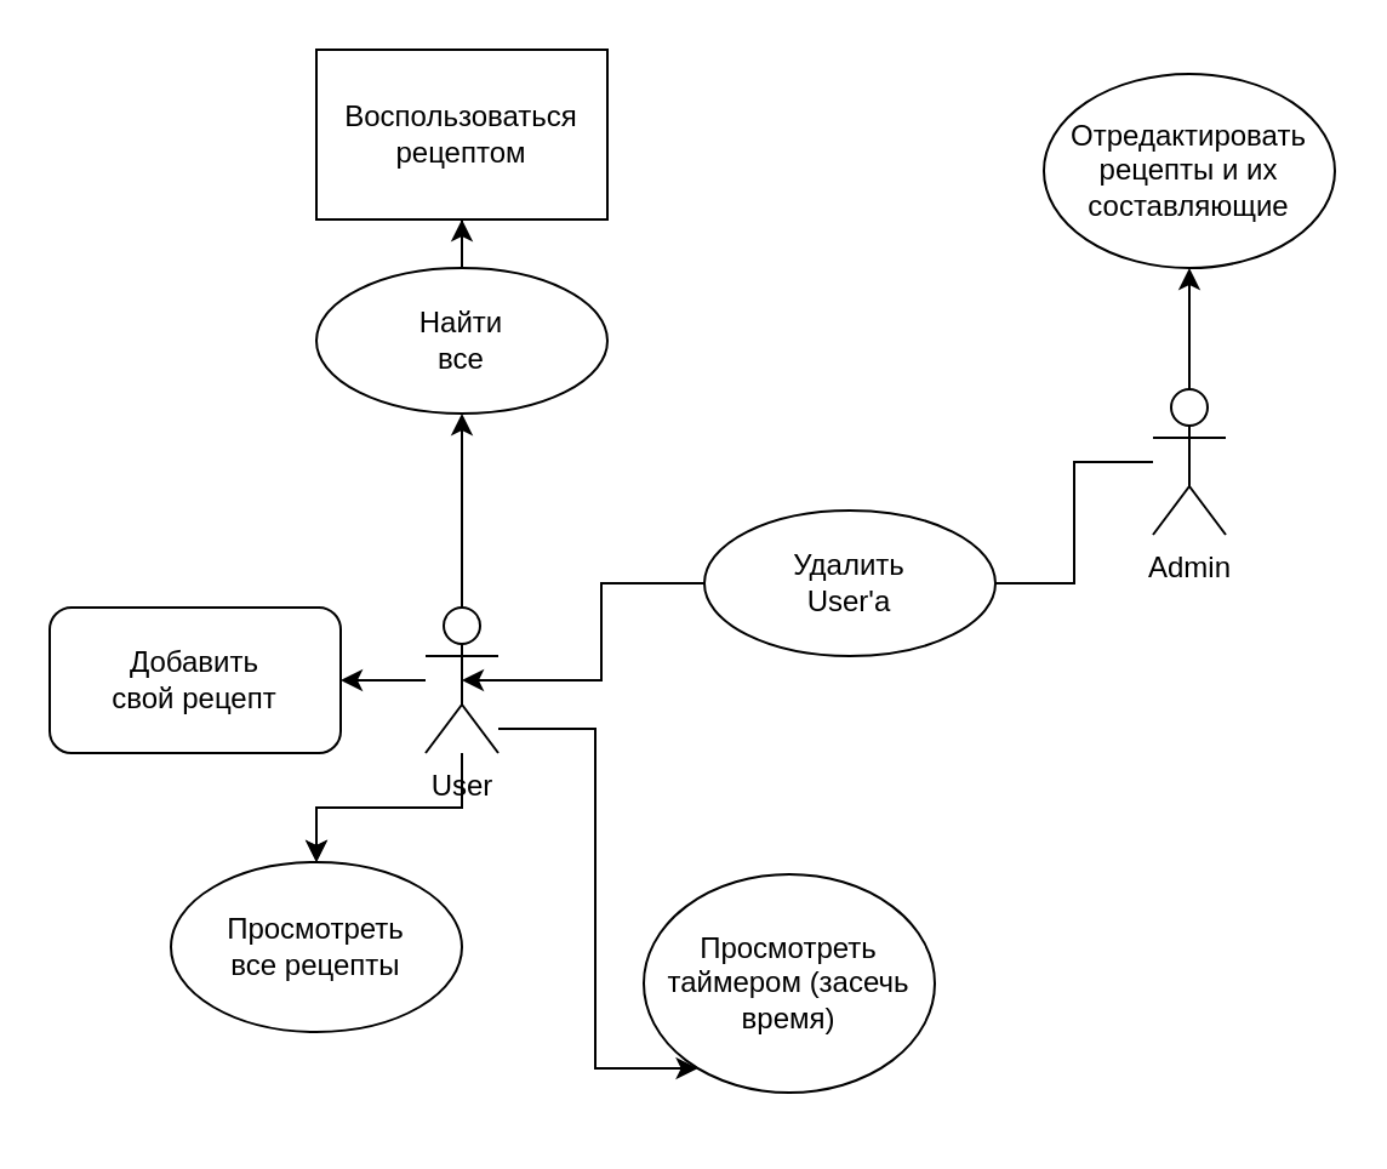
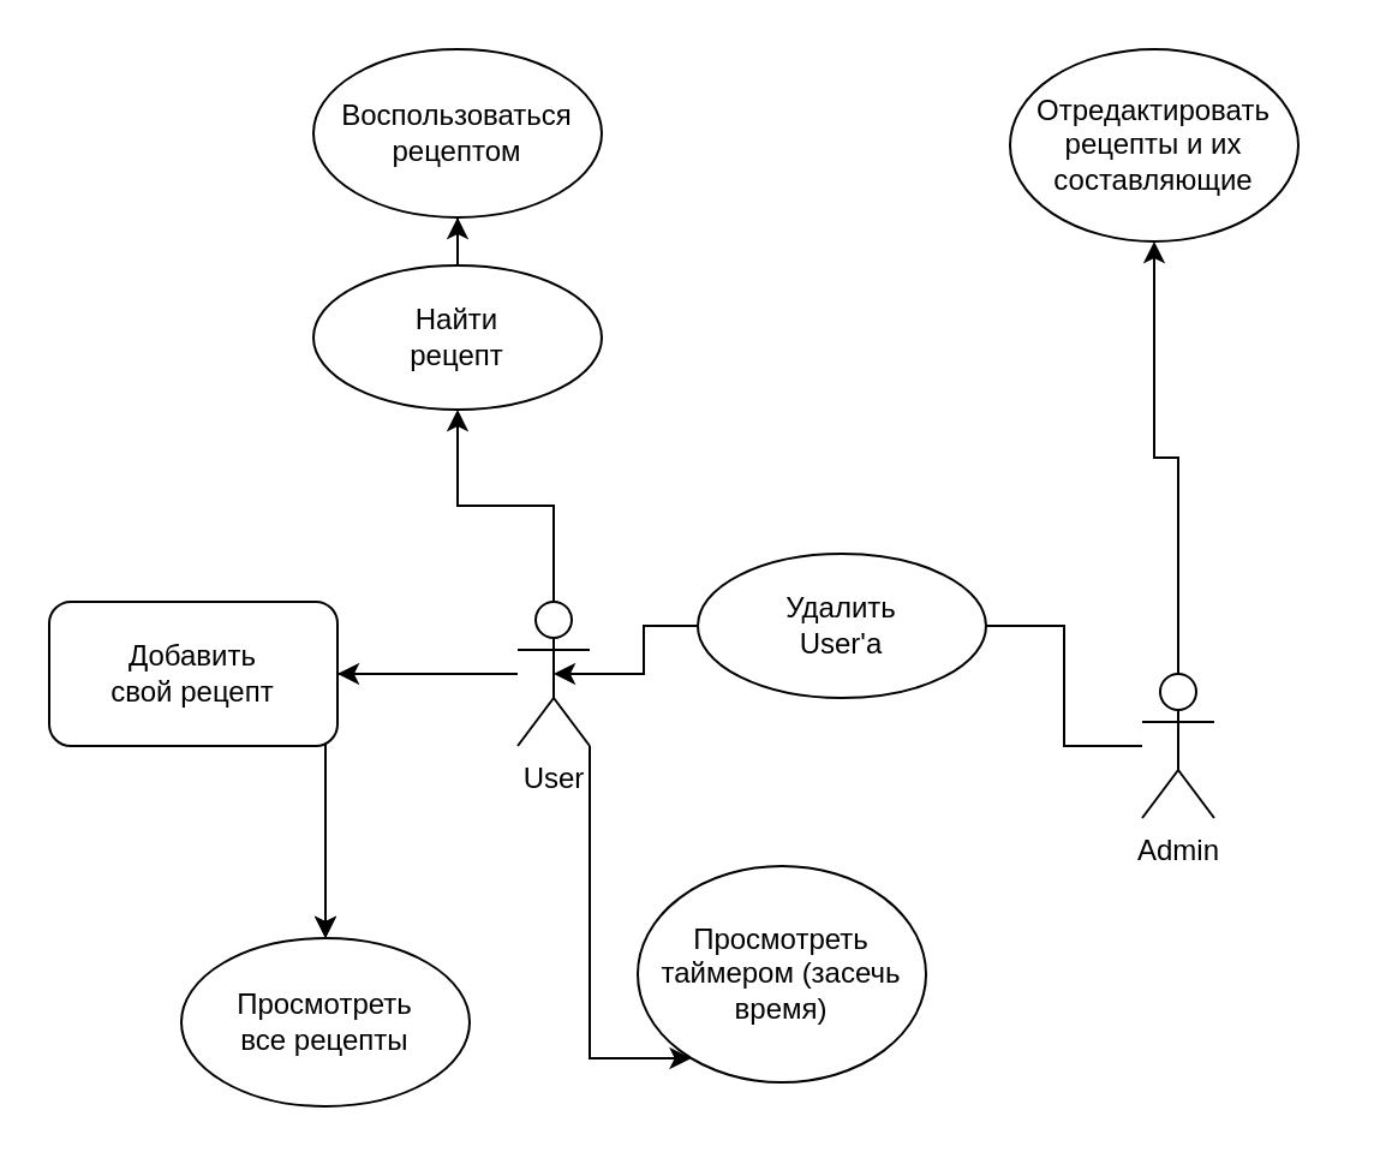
- <mxCell id="11" value="Воспользоваться&lt;br&gt;рецептом" style="whiteSpace=wrap;html=1;verticalAlign=middle;rounded=0;" parent="1" vertex="1"><mxGeometry x="130" y="20" width="120" height="70" as="geometry" /></mxCell>
+ <mxCell id="11" value="Воспользоваться&lt;br&gt;рецептом" style="ellipse;whiteSpace=wrap;html=1;verticalAlign=middle;" parent="1" vertex="1"><mxGeometry x="130" y="20" width="120" height="70" as="geometry" /></mxCell>
- <mxCell id="16" value="Отредактировать&lt;br&gt;рецепты и их&lt;br&gt;составляющие" style="ellipse;whiteSpace=wrap;html=1;verticalAlign=middle;" parent="1" vertex="1"><mxGeometry x="430" y="30" width="120" height="80" as="geometry" /></mxCell>
+ <mxCell id="16" value="Отредактировать&lt;br&gt;рецепты и их&lt;br&gt;составляющие" style="ellipse;whiteSpace=wrap;html=1;verticalAlign=middle;" parent="1" vertex="1"><mxGeometry x="420" y="20" width="120" height="80" as="geometry" /></mxCell>
- <mxCell id="9" value="Найти&lt;br&gt;все" style="ellipse;whiteSpace=wrap;html=1;verticalAlign=middle;" parent="1" vertex="1"><mxGeometry x="130" y="110" width="120" height="60" as="geometry" /></mxCell>
+ <mxCell id="9" value="Найти&lt;br&gt;рецепт" style="ellipse;whiteSpace=wrap;html=1;verticalAlign=middle;" parent="1" vertex="1"><mxGeometry x="130" y="110" width="120" height="60" as="geometry" /></mxCell>
- <mxCell id="15" value="Admin" style="shape=umlActor;verticalLabelPosition=bottom;verticalAlign=top;html=1;outlineConnect=0;" parent="1" vertex="1"><mxGeometry x="475" y="160" width="30" height="60" as="geometry" /></mxCell>
+ <mxCell id="15" value="Admin" style="shape=umlActor;verticalLabelPosition=bottom;verticalAlign=top;html=1;outlineConnect=0;" parent="1" vertex="1"><mxGeometry x="475" y="280" width="30" height="60" as="geometry" /></mxCell>
- <mxCell id="18" value="Удалить&lt;br&gt;User'а" style="ellipse;whiteSpace=wrap;html=1;verticalAlign=middle;" parent="1" vertex="1"><mxGeometry x="290" y="210" width="120" height="60" as="geometry" /></mxCell>
+ <mxCell id="18" value="Удалить&lt;br&gt;User'а" style="ellipse;whiteSpace=wrap;html=1;verticalAlign=middle;" parent="1" vertex="1"><mxGeometry x="290" y="230" width="120" height="60" as="geometry" /></mxCell>
- <mxCell id="7" value="User" style="shape=umlActor;verticalLabelPosition=bottom;verticalAlign=top;html=1;outlineConnect=0;" parent="1" vertex="1"><mxGeometry x="175" y="250" width="30" height="60" as="geometry" /></mxCell>
+ <mxCell id="7" value="User" style="shape=umlActor;verticalLabelPosition=bottom;verticalAlign=top;html=1;outlineConnect=0;" parent="1" vertex="1"><mxGeometry x="215" y="250" width="30" height="60" as="geometry" /></mxCell>
- <mxCell id="12" value="Просмотреть&lt;br&gt;все рецепты" style="ellipse;whiteSpace=wrap;html=1;verticalAlign=middle;align=center;" parent="1" vertex="1"><mxGeometry x="70" y="355" width="120" height="70" as="geometry" /></mxCell>
+ <mxCell id="12" value="Просмотреть&lt;br&gt;все рецепты" style="ellipse;whiteSpace=wrap;html=1;verticalAlign=middle;align=center;" parent="1" vertex="1"><mxGeometry x="75" y="390" width="120" height="70" as="geometry" /></mxCell>
